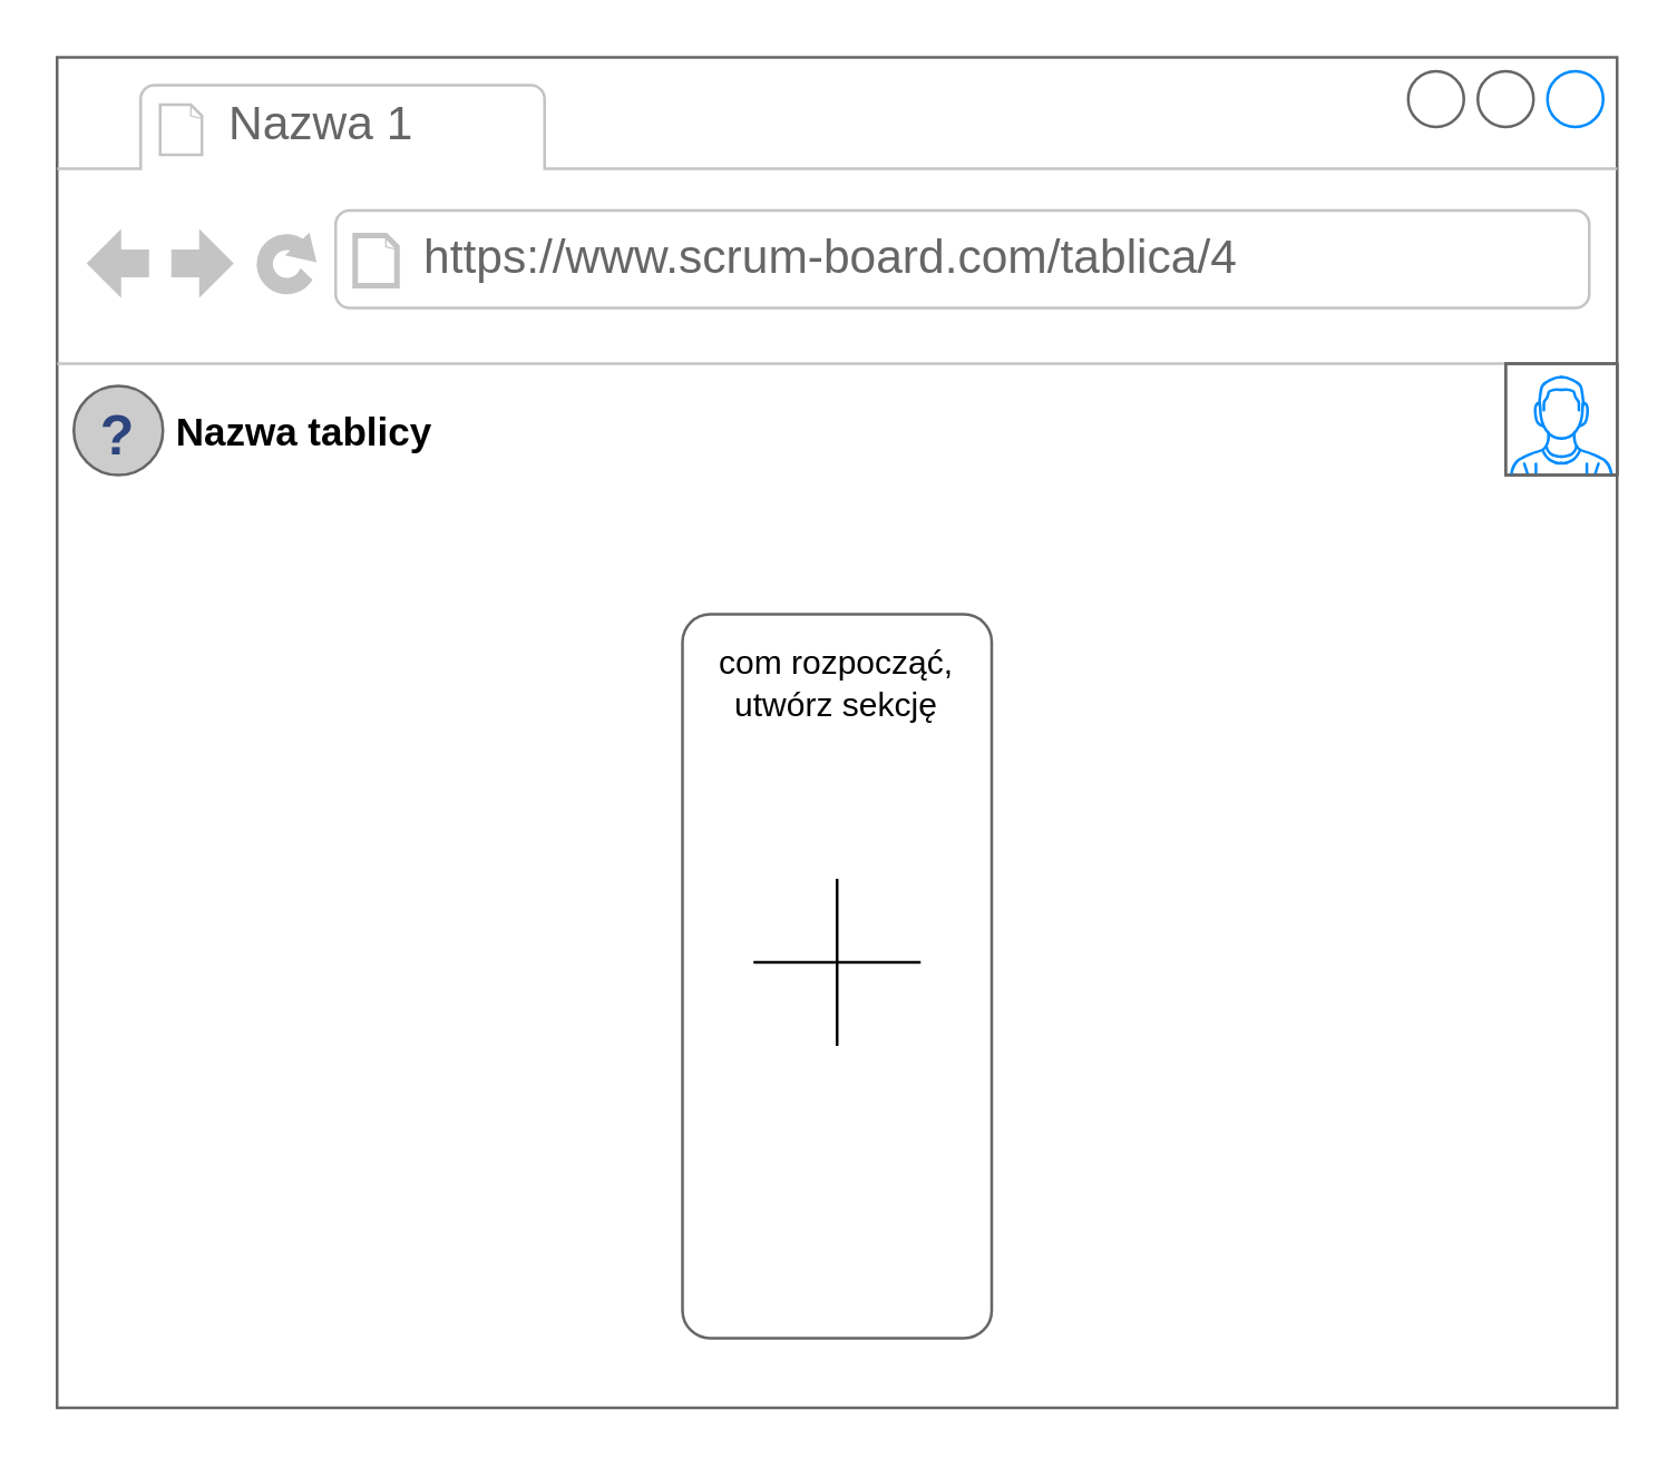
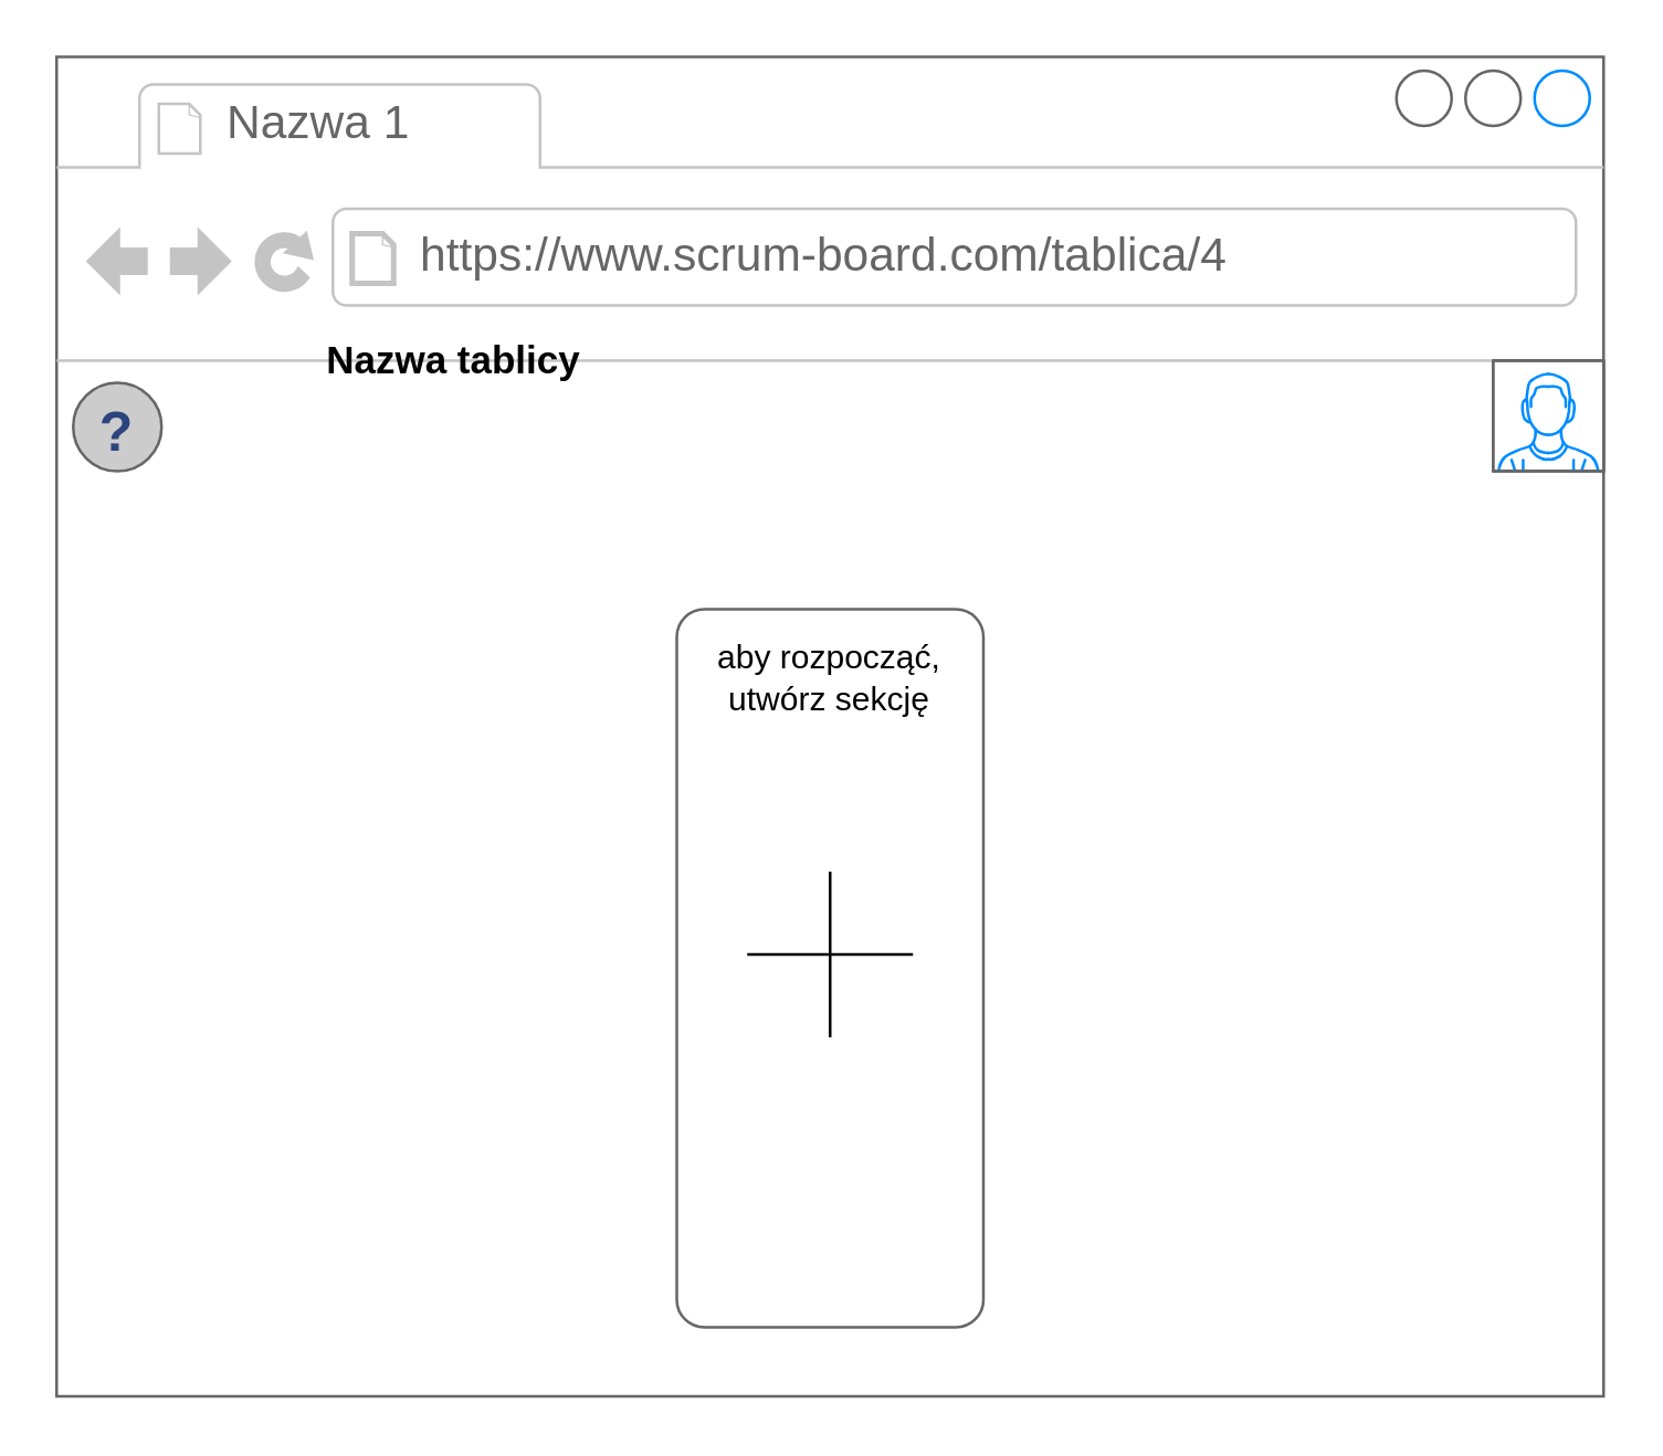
- <mxCell id="9" value="&lt;font style=&quot;font-size: 14px;&quot;&gt;&lt;b&gt;Nazwa tablicy&lt;/b&gt;&lt;/font&gt;" style="text;html=1;align=center;verticalAlign=middle;whiteSpace=wrap;rounded=0;" vertex="1" parent="2"><mxGeometry x="38" y="120" width="102" height="30" as="geometry" /></mxCell>
+ <mxCell id="9" value="&lt;font style=&quot;font-size: 14px;&quot;&gt;&lt;b&gt;Nazwa tablicy&lt;/b&gt;&lt;/font&gt;" style="text;html=1;align=center;verticalAlign=middle;whiteSpace=wrap;rounded=0;" vertex="1" parent="2"><mxGeometry x="93" y="95" width="102" height="30" as="geometry" /></mxCell>
- <mxCell id="11" value="com rozpocząć, utwórz sekcję" style="text;html=1;align=center;verticalAlign=middle;whiteSpace=wrap;rounded=0;" vertex="1" parent="2"><mxGeometry x="235" y="210" width="90" height="30" as="geometry" /></mxCell>
+ <mxCell id="11" value="aby rozpocząć, utwórz sekcję" style="text;html=1;align=center;verticalAlign=middle;whiteSpace=wrap;rounded=0;" vertex="1" parent="2"><mxGeometry x="235" y="210" width="90" height="30" as="geometry" /></mxCell>
